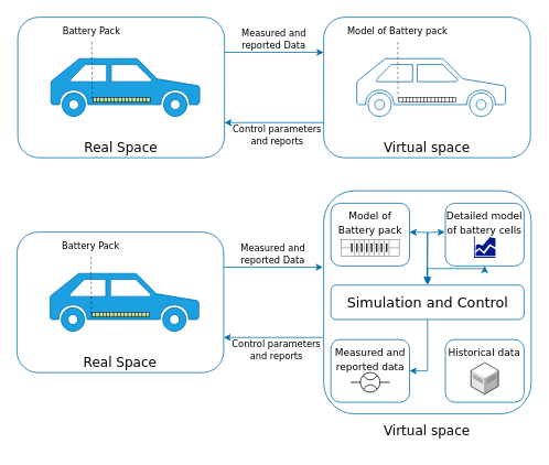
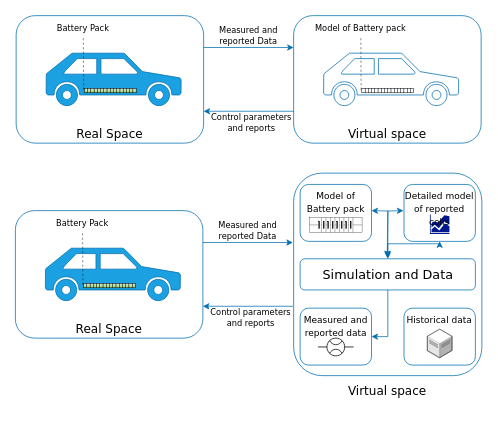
- <mxCell id="88" value="&lt;font style=&quot;font-size: 12px&quot;&gt;Detailed model of battery cells&lt;/font&gt;" style="rounded=1;whiteSpace=wrap;html=1;strokeColor=#006EAF;fillColor=none;fontColor=#000000;verticalAlign=top;fontFamily=Dejavu Sans;fontSize=14;" vertex="1" parent="1"><mxGeometry x="538.138" y="245.089" width="95.207" height="75.909" as="geometry" /></mxCell>
+ <mxCell id="88" value="&lt;font style=&quot;font-size: 12px&quot;&gt;Detailed model of reported cells&lt;/font&gt;" style="rounded=1;whiteSpace=wrap;html=1;strokeColor=#006EAF;fillColor=none;fontColor=#000000;verticalAlign=top;fontFamily=Dejavu Sans;fontSize=14;" vertex="1" parent="1"><mxGeometry x="538.138" y="245.089" width="95.207" height="75.909" as="geometry" /></mxCell>
- <mxCell id="78" value="&lt;font style=&quot;font-size: 17px;&quot;&gt;Simulation and Control&lt;/font&gt;" style="rounded=1;whiteSpace=wrap;html=1;strokeColor=#006EAF;fillColor=none;fontColor=#000000;verticalAlign=middle;fontFamily=Dejavu Sans;fontSize=17;" vertex="1" parent="76"><mxGeometry x="8.65" y="104.22" width="233.69" height="41.57" as="geometry" /></mxCell>
+ <mxCell id="78" value="&lt;font style=&quot;font-size: 17px;&quot;&gt;Simulation and Data&lt;/font&gt;" style="rounded=1;whiteSpace=wrap;html=1;strokeColor=#006EAF;fillColor=none;fontColor=#000000;verticalAlign=middle;fontFamily=Dejavu Sans;fontSize=17;" vertex="1" parent="76"><mxGeometry x="8.65" y="104.22" width="233.69" height="41.57" as="geometry" /></mxCell>
